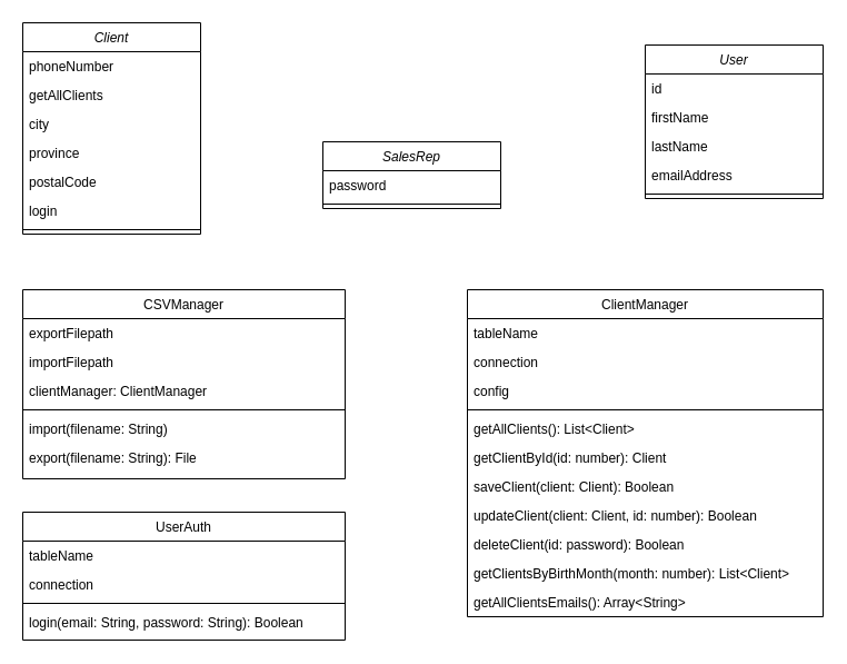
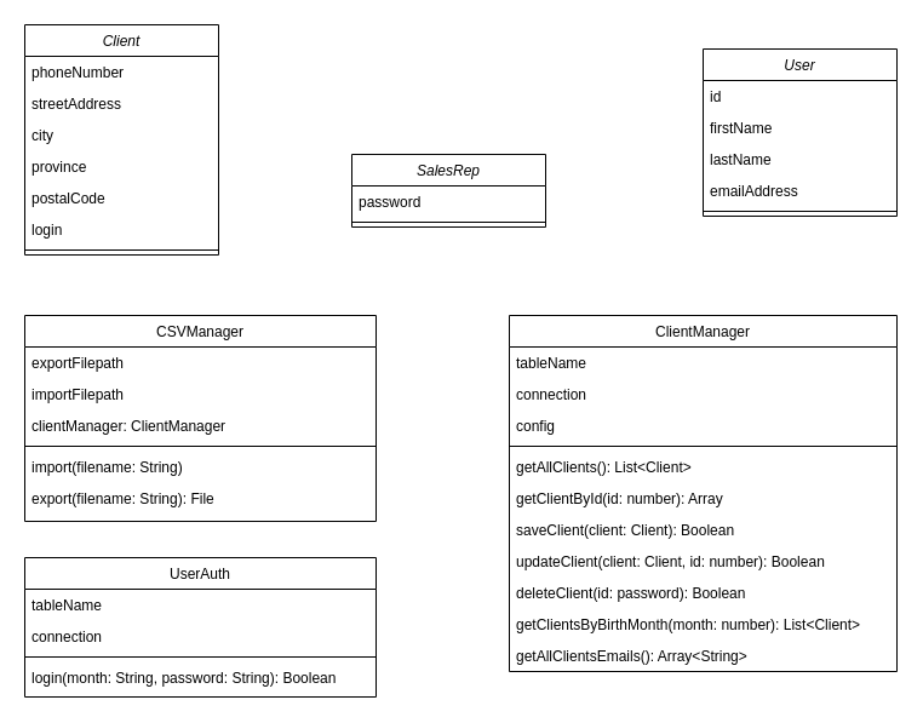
- <mxCell id="4" value="getAllClients" style="text;align=left;verticalAlign=top;spacingLeft=4;spacingRight=4;overflow=hidden;rotatable=0;points=[[0,0.5],[1,0.5]];portConstraint=eastwest;" parent="2" vertex="1"><mxGeometry y="52" width="160" height="26" as="geometry" /></mxCell>
+ <mxCell id="4" value="streetAddress" style="text;align=left;verticalAlign=top;spacingLeft=4;spacingRight=4;overflow=hidden;rotatable=0;points=[[0,0.5],[1,0.5]];portConstraint=eastwest;" parent="2" vertex="1"><mxGeometry y="52" width="160" height="26" as="geometry" /></mxCell>
- <mxCell id="32" value="getClientById(id: number): Client" style="text;align=left;verticalAlign=top;spacingLeft=4;spacingRight=4;overflow=hidden;rotatable=0;points=[[0,0.5],[1,0.5]];portConstraint=eastwest;fontStyle=0" parent="26" vertex="1"><mxGeometry y="138" width="320" height="26" as="geometry" /></mxCell>
+ <mxCell id="32" value="getClientById(id: number): Array" style="text;align=left;verticalAlign=top;spacingLeft=4;spacingRight=4;overflow=hidden;rotatable=0;points=[[0,0.5],[1,0.5]];portConstraint=eastwest;fontStyle=0" parent="26" vertex="1"><mxGeometry y="138" width="320" height="26" as="geometry" /></mxCell>
- <mxCell id="42" value="login(email: String, password: String): Boolean" style="text;align=left;verticalAlign=top;spacingLeft=4;spacingRight=4;overflow=hidden;rotatable=0;points=[[0,0.5],[1,0.5]];portConstraint=eastwest;rounded=0;shadow=0;html=0;" parent="38" vertex="1"><mxGeometry y="86" width="290" height="26" as="geometry" /></mxCell>
+ <mxCell id="42" value="login(month: String, password: String): Boolean" style="text;align=left;verticalAlign=top;spacingLeft=4;spacingRight=4;overflow=hidden;rotatable=0;points=[[0,0.5],[1,0.5]];portConstraint=eastwest;rounded=0;shadow=0;html=0;" parent="38" vertex="1"><mxGeometry y="86" width="290" height="26" as="geometry" /></mxCell>
